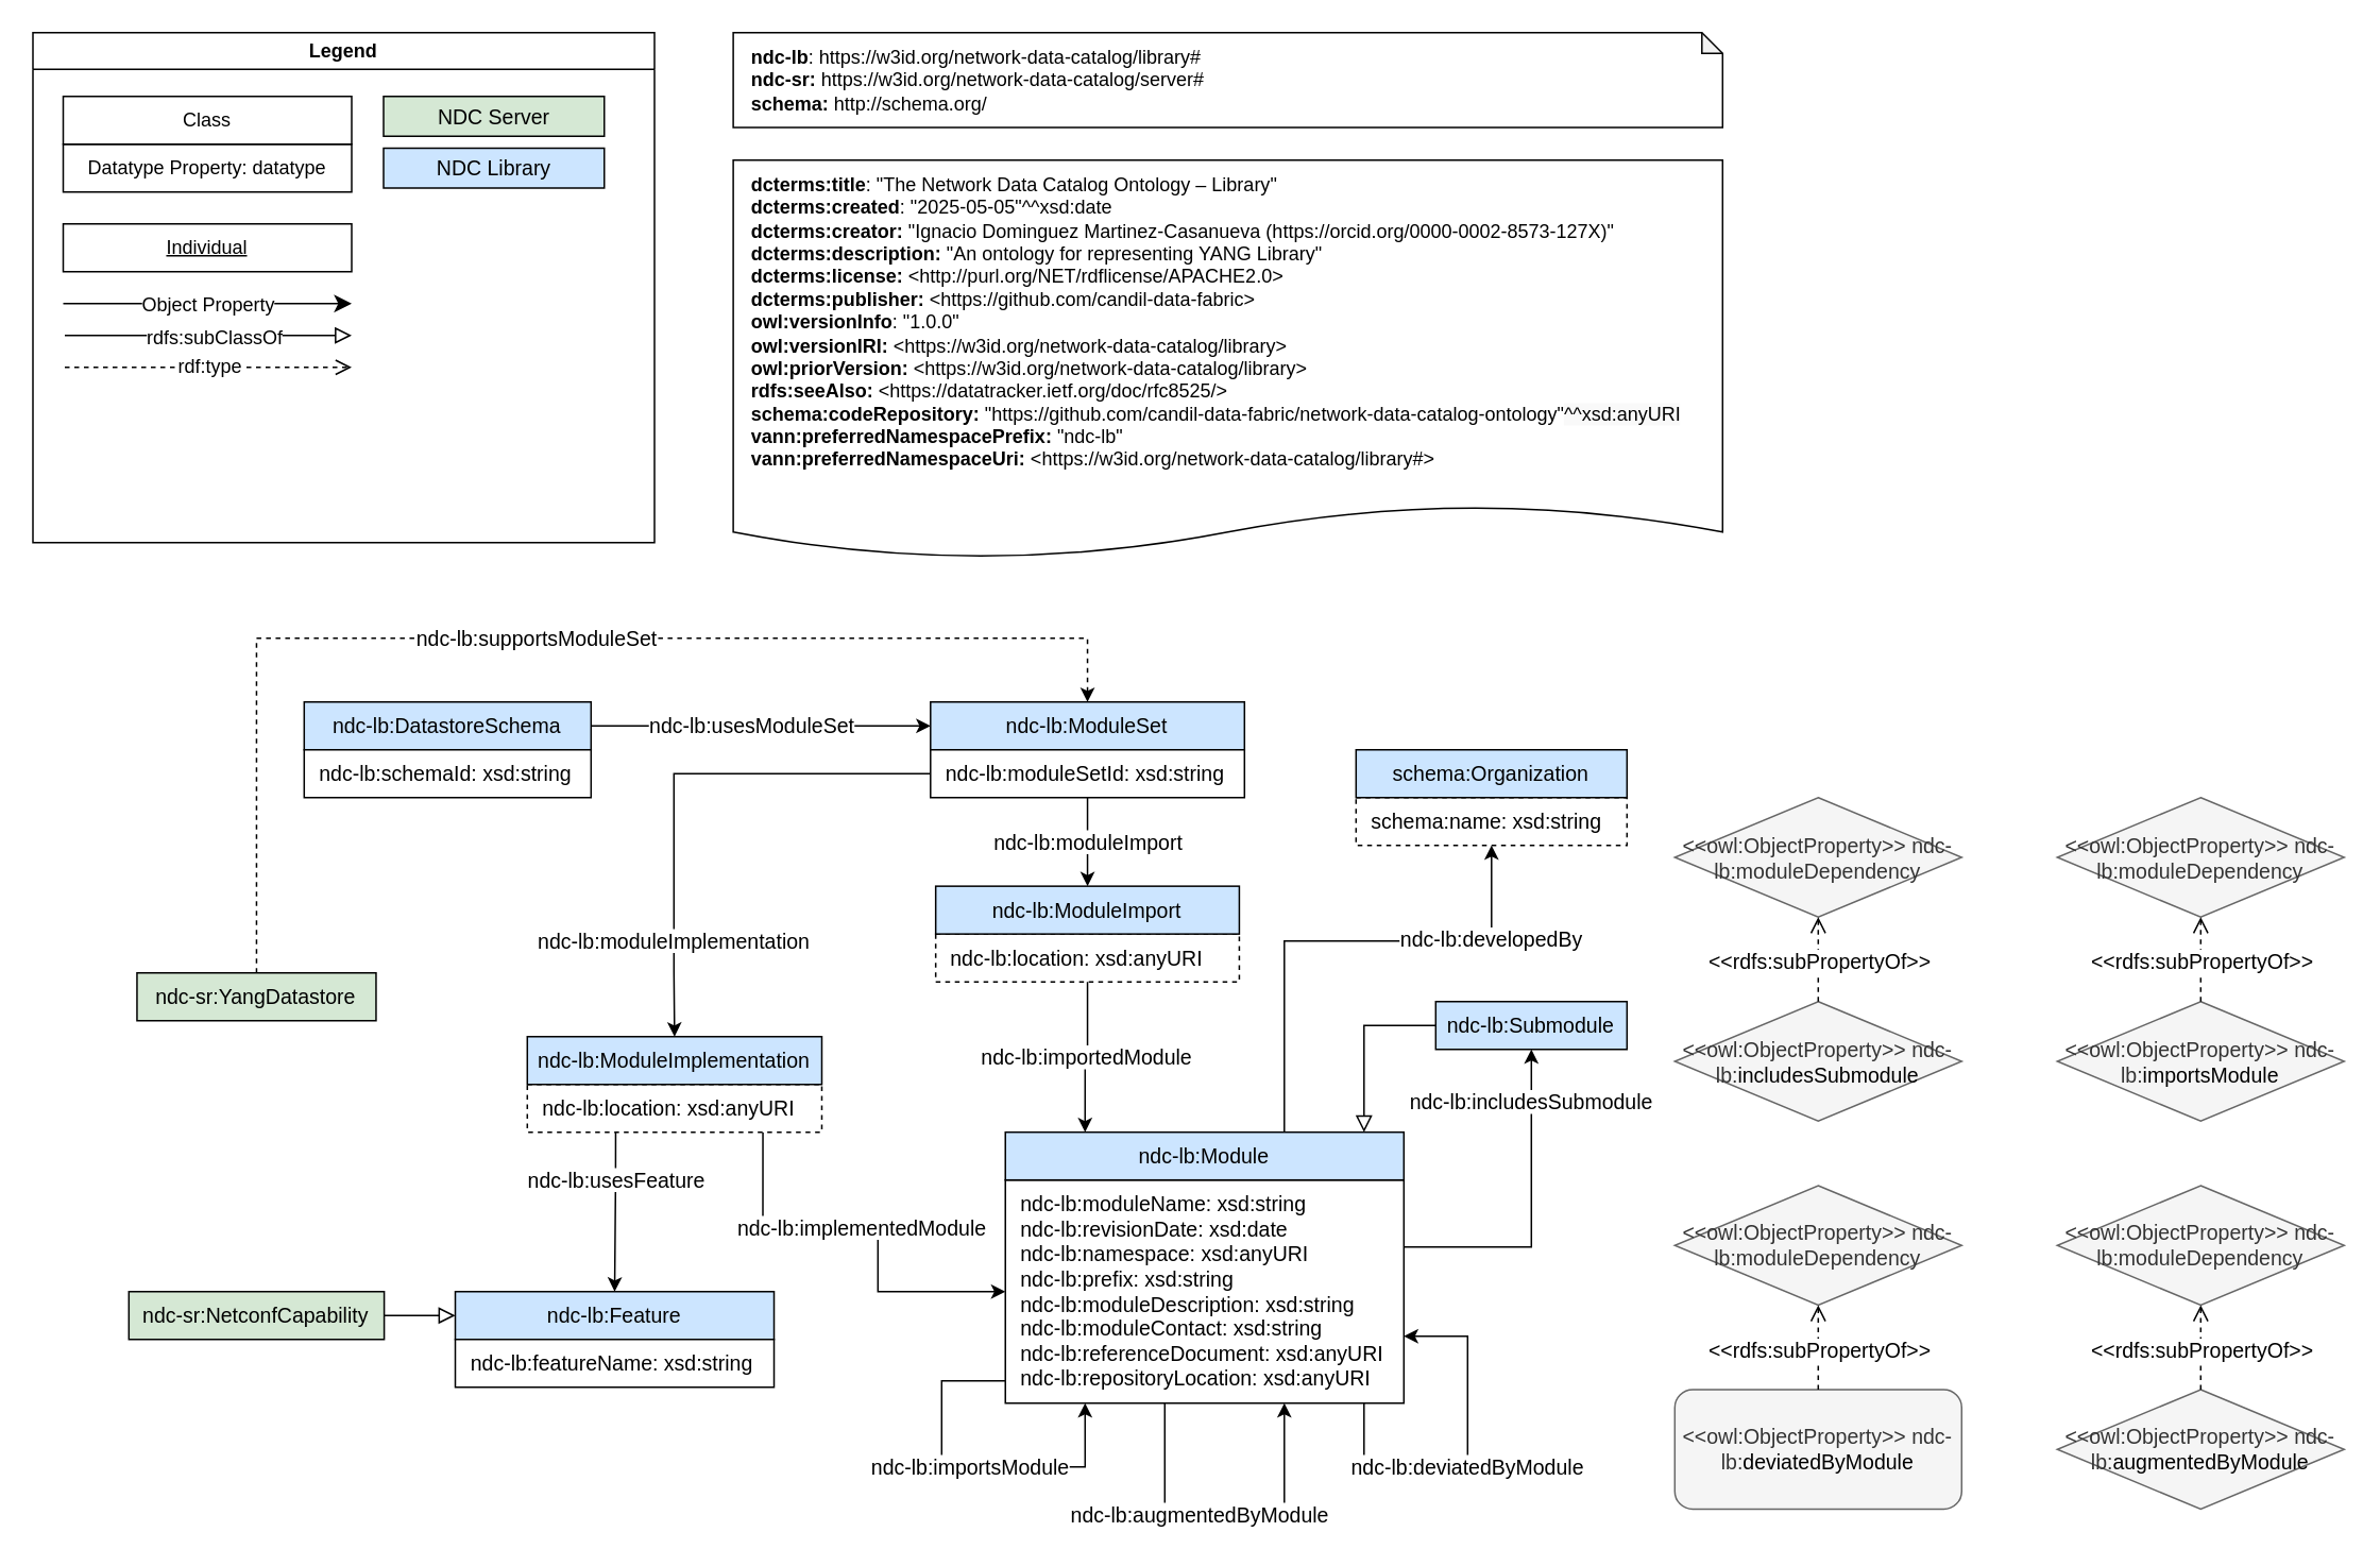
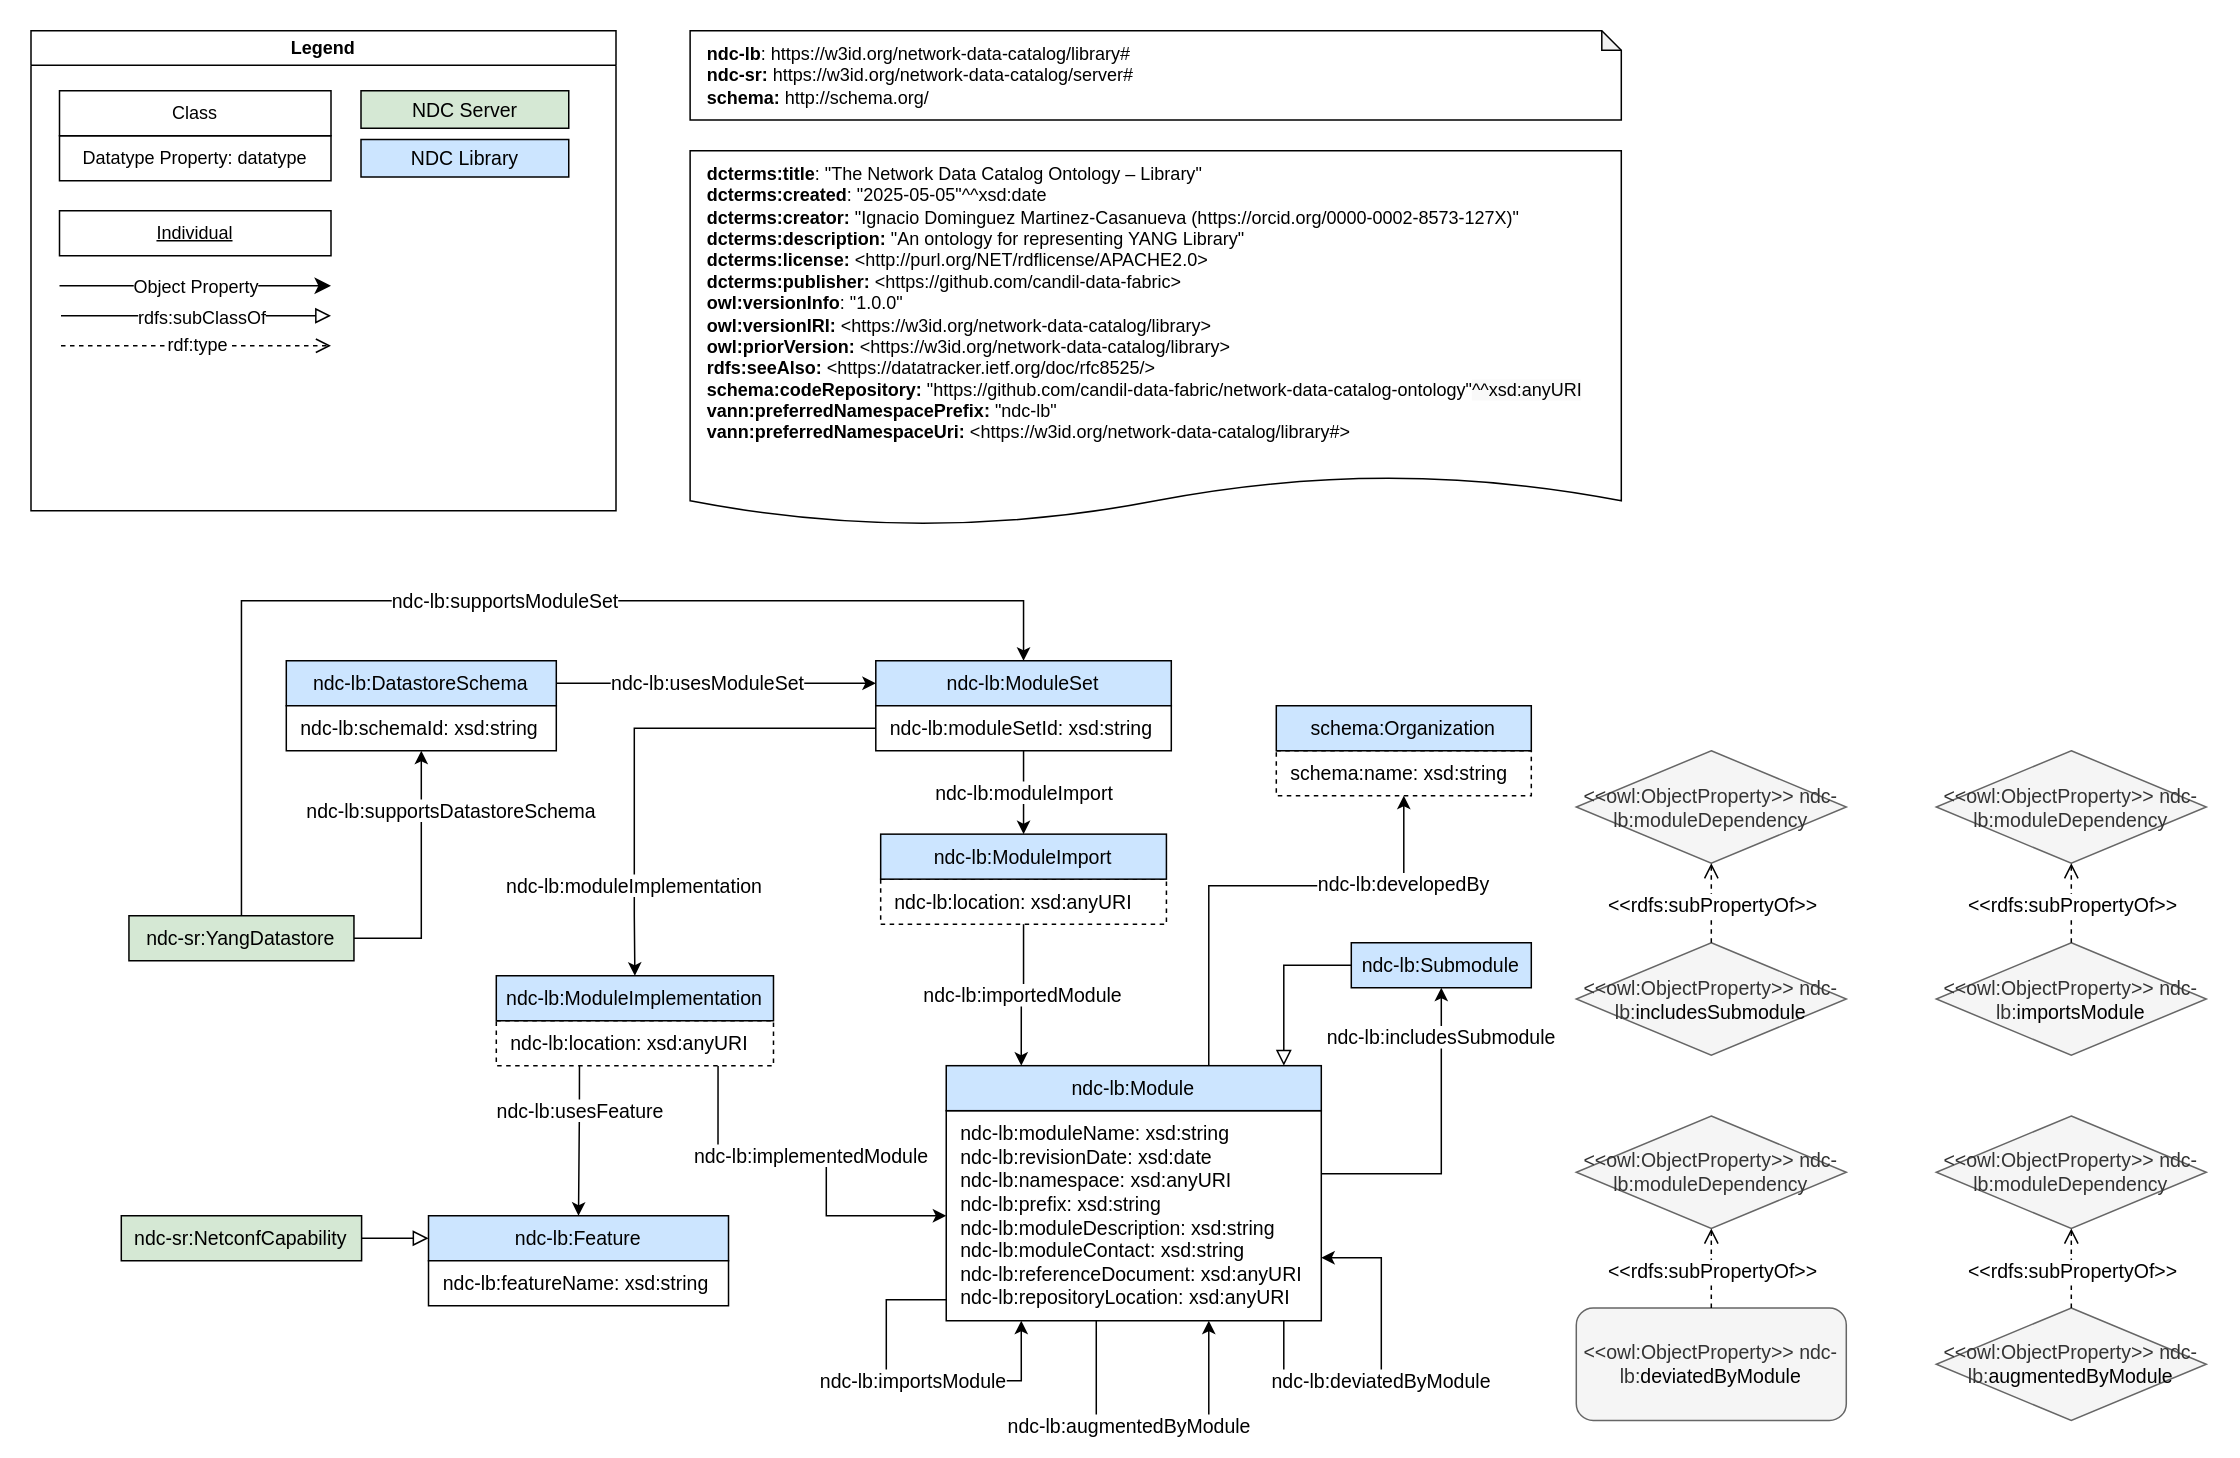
- <mxCell id="60" value="&lt;span style=&quot;font-size: 13px;&quot;&gt;ndc-lb:supportsModuleSet&lt;/span&gt;" style="edgeStyle=orthogonalEdgeStyle;rounded=0;orthogonalLoop=1;jettySize=auto;html=1;exitX=0.5;exitY=0;exitDx=0;exitDy=0;entryX=0.5;entryY=0;entryDx=0;entryDy=0;dashed=1;" parent="1" source="61" target="7" edge="1"><mxGeometry relative="1" as="geometry"><Array as="points"><mxPoint x="160.2" y="400" /><mxPoint x="682.2" y="400" /><mxPoint x="682.2" y="440" /></Array></mxGeometry></mxCell>
+ <mxCell id="60" value="&lt;span style=&quot;font-size: 13px;&quot;&gt;ndc-lb:supportsModuleSet&lt;/span&gt;" style="edgeStyle=orthogonalEdgeStyle;rounded=0;orthogonalLoop=1;jettySize=auto;html=1;exitX=0.5;exitY=0;exitDx=0;exitDy=0;entryX=0.5;entryY=0;entryDx=0;entryDy=0;" parent="1" source="61" target="7" edge="1"><mxGeometry relative="1" as="geometry"><Array as="points"><mxPoint x="160.2" y="400" /><mxPoint x="682.2" y="400" /><mxPoint x="682.2" y="440" /></Array></mxGeometry></mxCell>
+ <mxCell id="5" value="ndc-lb:supportsDatastoreSchema" style="edgeStyle=orthogonalEdgeStyle;rounded=0;orthogonalLoop=1;jettySize=auto;html=1;exitX=1;exitY=0.5;exitDx=0;exitDy=0;entryX=0.5;entryY=1;entryDx=0;entryDy=0;strokeColor=default;align=center;verticalAlign=middle;fontFamily=Helvetica;fontSize=13;fontColor=default;labelBackgroundColor=default;startArrow=none;startFill=0;endArrow=classic;" parent="1" source="61" target="24" edge="1"><mxGeometry x="0.531" y="-20" relative="1" as="geometry"><mxPoint as="offset" /></mxGeometry></mxCell>
